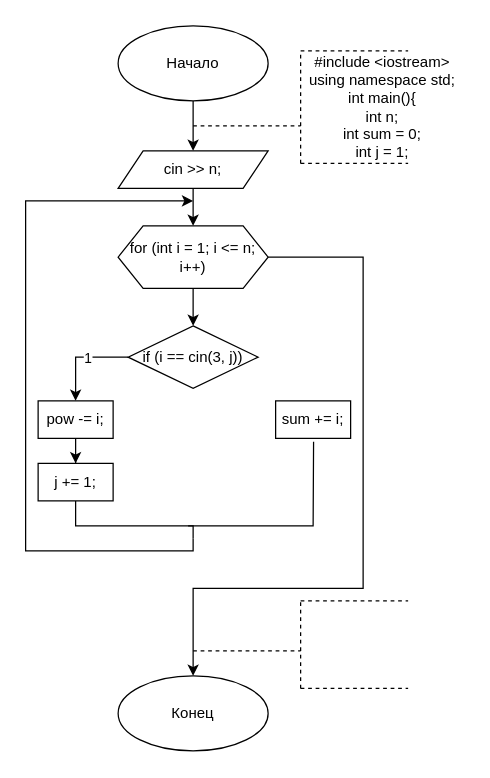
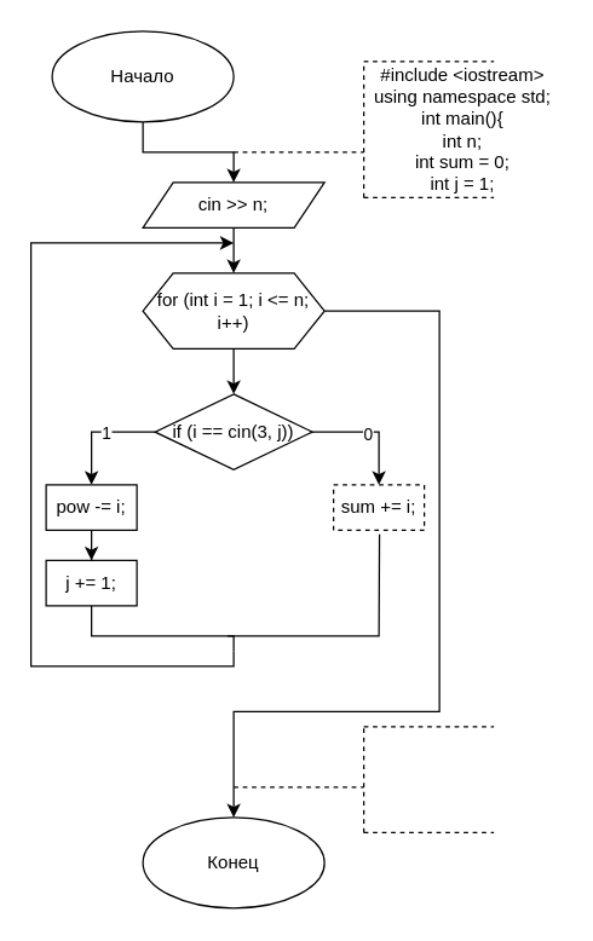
- <mxCell id="3" value="Начало" style="ellipse;whiteSpace=wrap;html=1;" vertex="1" parent="1"><mxGeometry x="94" y="20" width="120" height="60" as="geometry" /></mxCell>
+ <mxCell id="3" value="Начало" style="ellipse;whiteSpace=wrap;html=1;" vertex="1" parent="1"><mxGeometry x="34" y="20" width="120" height="60" as="geometry" /></mxCell>
+ <mxCell id="22" value="" style="edgeStyle=orthogonalEdgeStyle;rounded=0;orthogonalLoop=1;jettySize=auto;html=1;entryX=0.5;entryY=0;entryDx=0;entryDy=0;" edge="1" parent="1" source="24" target="27"><mxGeometry relative="1" as="geometry"><mxPoint x="289" y="320" as="targetPoint" /></mxGeometry></mxCell>
+ <mxCell id="23" value="0" style="edgeLabel;html=1;align=center;verticalAlign=middle;resizable=0;points=[];" vertex="1" connectable="0" parent="22"><mxGeometry x="-0.078" y="-1" relative="1" as="geometry"><mxPoint as="offset" /></mxGeometry></mxCell>
- <mxCell id="27" value="sum += i;" style="whiteSpace=wrap;html=1;" vertex="1" parent="1"><mxGeometry x="220" y="320" width="60" height="30" as="geometry" /></mxCell>
+ <mxCell id="27" value="sum += i;" style="whiteSpace=wrap;html=1;dashed=1;" vertex="1" parent="1"><mxGeometry x="220" y="320" width="60" height="30" as="geometry" /></mxCell>
